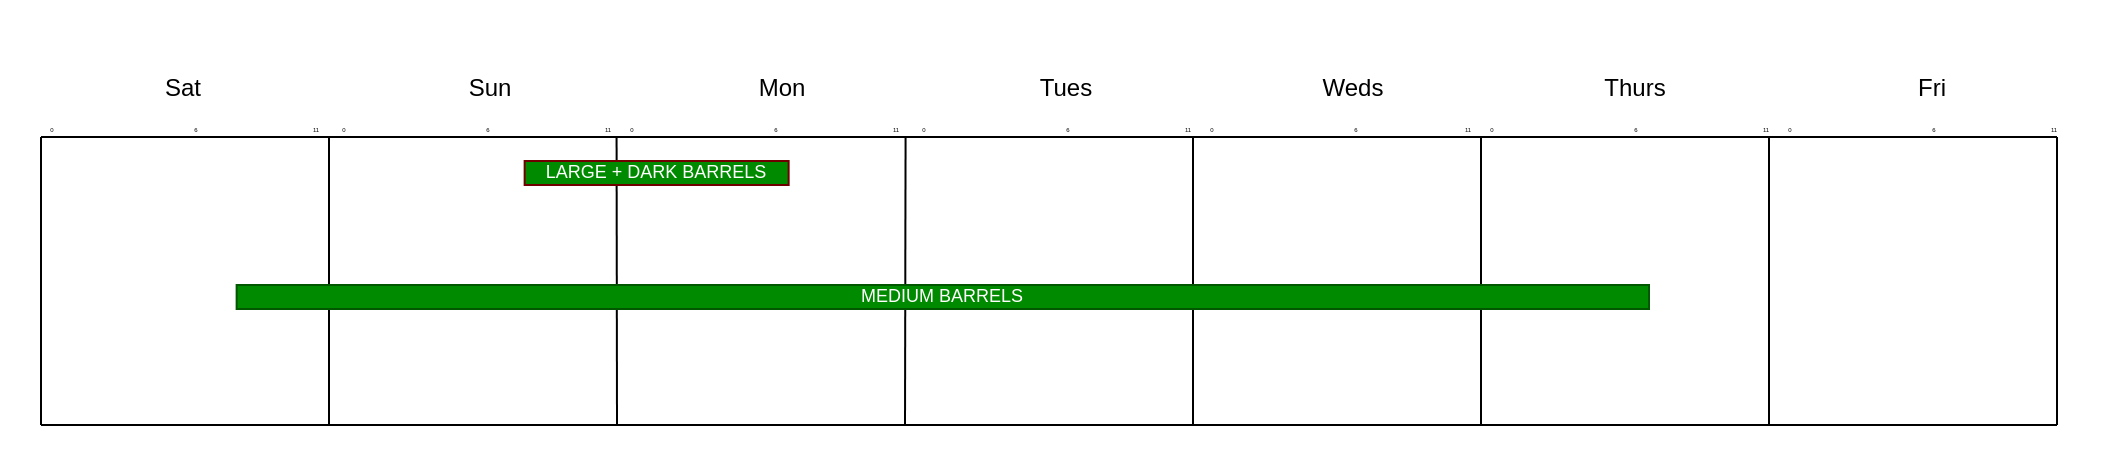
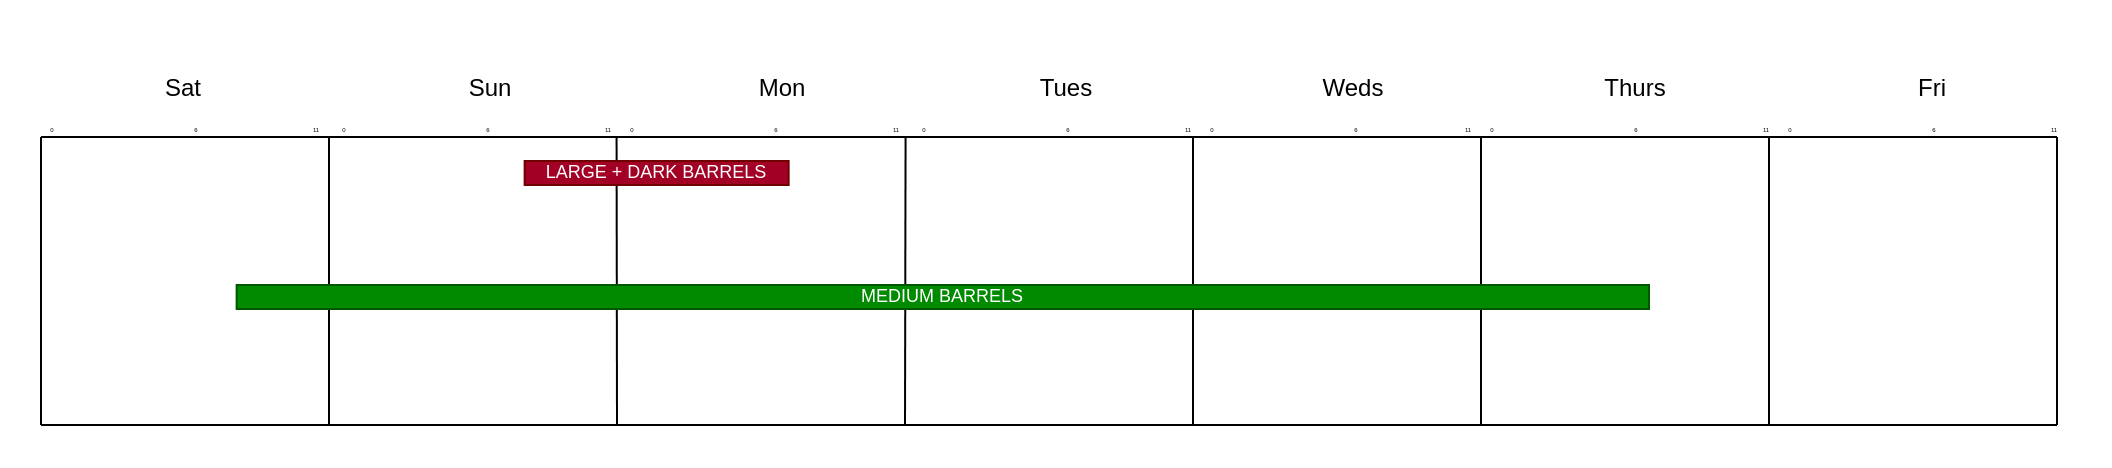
- <mxCell id="19" value="LARGE + DARK BARRELS" style="rounded=0;whiteSpace=wrap;html=1;fillColor=#008a00;fontColor=#ffffff;strokeColor=#6F0000;fontSize=9;" vertex="1" parent="1"><mxGeometry x="261.82" y="80" width="132" height="12" as="geometry" /></mxCell>
+ <mxCell id="19" value="LARGE + DARK BARRELS" style="rounded=0;whiteSpace=wrap;html=1;fillColor=#a20025;fontColor=#ffffff;strokeColor=#6F0000;fontSize=9;" vertex="1" parent="1"><mxGeometry x="261.82" y="80" width="132" height="12" as="geometry" /></mxCell>
